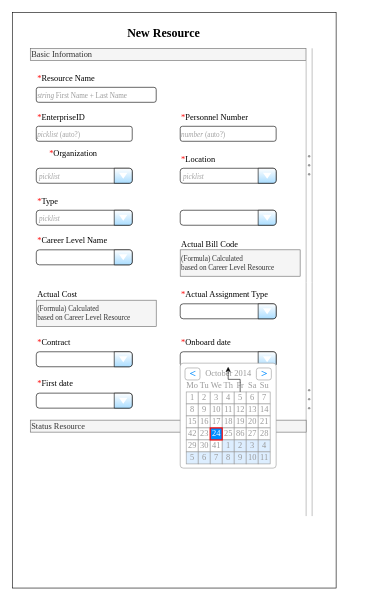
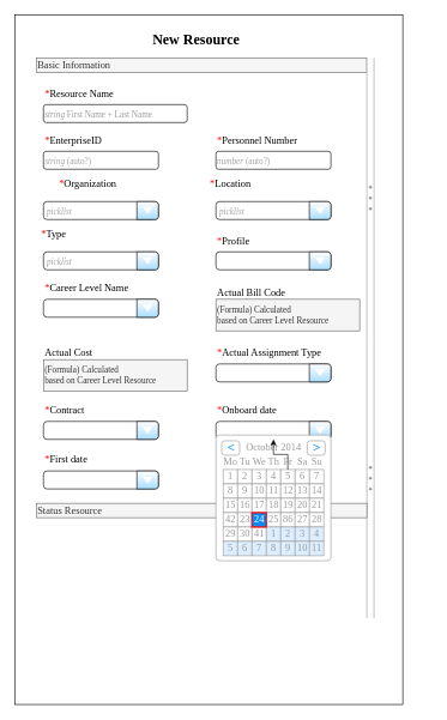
- <mxCell id="10" value="&lt;div style=&quot;&quot;&gt;&lt;span style=&quot;background-color: initial; font-size: 12px;&quot;&gt;&lt;font color=&quot;#a3a3a3&quot;&gt;&lt;i&gt;picklist &lt;/i&gt;(auto?)&lt;/font&gt;&lt;/span&gt;&lt;/div&gt;" style="rounded=1;whiteSpace=wrap;html=1;fontSize=17;fontFamily=Verdana;align=left;" parent="1" vertex="1"><mxGeometry x="60" y="210" width="160" height="25" as="geometry" /></mxCell>
+ <mxCell id="10" value="&lt;div style=&quot;&quot;&gt;&lt;span style=&quot;background-color: initial; font-size: 12px;&quot;&gt;&lt;font color=&quot;#a3a3a3&quot;&gt;&lt;i&gt;string &lt;/i&gt;(auto?)&lt;/font&gt;&lt;/span&gt;&lt;/div&gt;" style="rounded=1;whiteSpace=wrap;html=1;fontSize=17;fontFamily=Verdana;align=left;" parent="1" vertex="1"><mxGeometry x="60" y="210" width="160" height="25" as="geometry" /></mxCell>
- <mxCell id="15" value="&lt;font color=&quot;#ff0000&quot;&gt;*&lt;/font&gt;Location" style="text;html=1;points=[];align=left;verticalAlign=top;spacingTop=-4;fontSize=14;fontFamily=Verdana;" parent="1" vertex="1"><mxGeometry x="300" y="255" width="170" height="20" as="geometry" /></mxCell>
+ <mxCell id="15" value="&lt;font color=&quot;#ff0000&quot;&gt;*&lt;/font&gt;Location" style="text;html=1;points=[];align=left;verticalAlign=top;spacingTop=-4;fontSize=14;fontFamily=Verdana;" parent="1" vertex="1"><mxGeometry x="290" y="245" width="170" height="20" as="geometry" /></mxCell>
- <mxCell id="17" value="&lt;font color=&quot;#ff0000&quot;&gt;*&lt;/font&gt;Type" style="text;html=1;points=[];align=left;verticalAlign=top;spacingTop=-4;fontSize=14;fontFamily=Verdana;" parent="1" vertex="1"><mxGeometry x="60" y="325" width="170" height="20" as="geometry" /></mxCell>
+ <mxCell id="17" value="&lt;font color=&quot;#ff0000&quot;&gt;*&lt;/font&gt;Type" style="text;html=1;points=[];align=left;verticalAlign=top;spacingTop=-4;fontSize=14;fontFamily=Verdana;" parent="1" vertex="1"><mxGeometry x="55" y="315" width="170" height="20" as="geometry" /></mxCell>
+ <mxCell id="19" value="&lt;font color=&quot;#ff0000&quot;&gt;*&lt;/font&gt;Profile" style="text;html=1;points=[];align=left;verticalAlign=top;spacingTop=-4;fontSize=14;fontFamily=Verdana;" parent="1" vertex="1"><mxGeometry x="300" y="325" width="170" height="20" as="geometry" /></mxCell>
